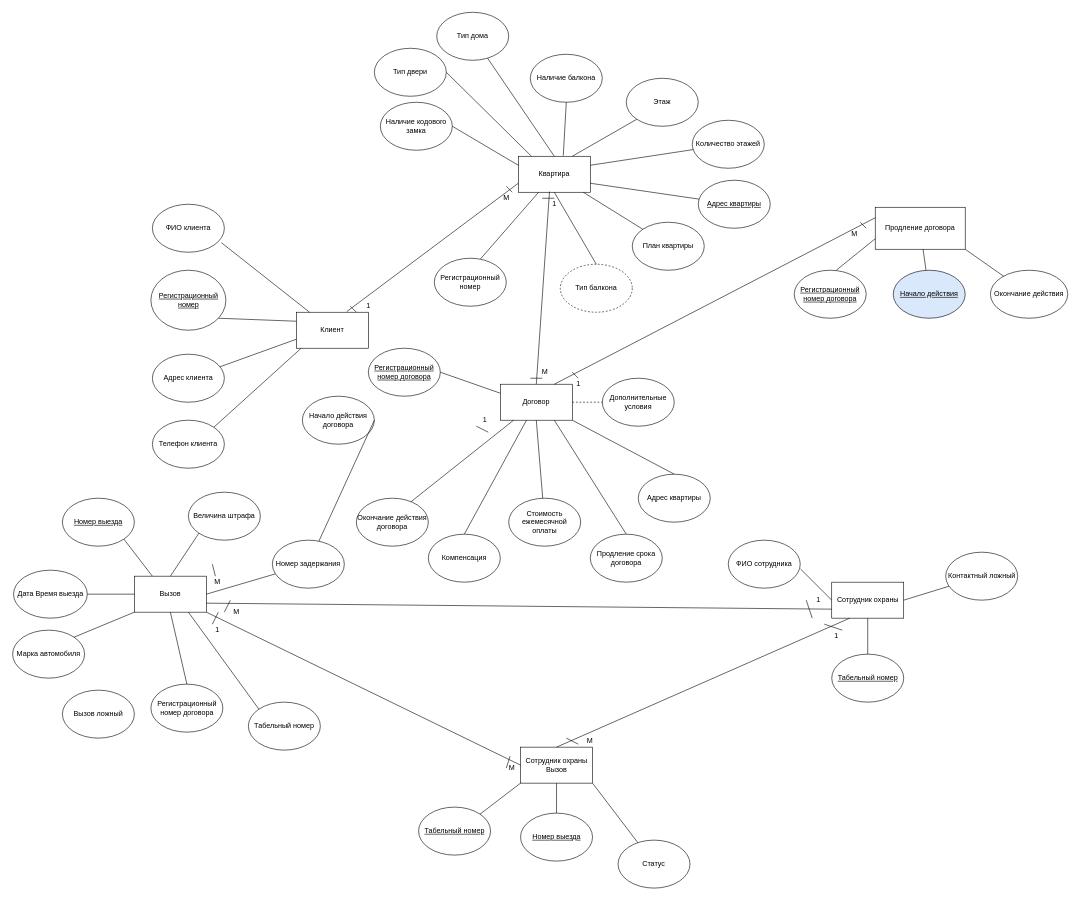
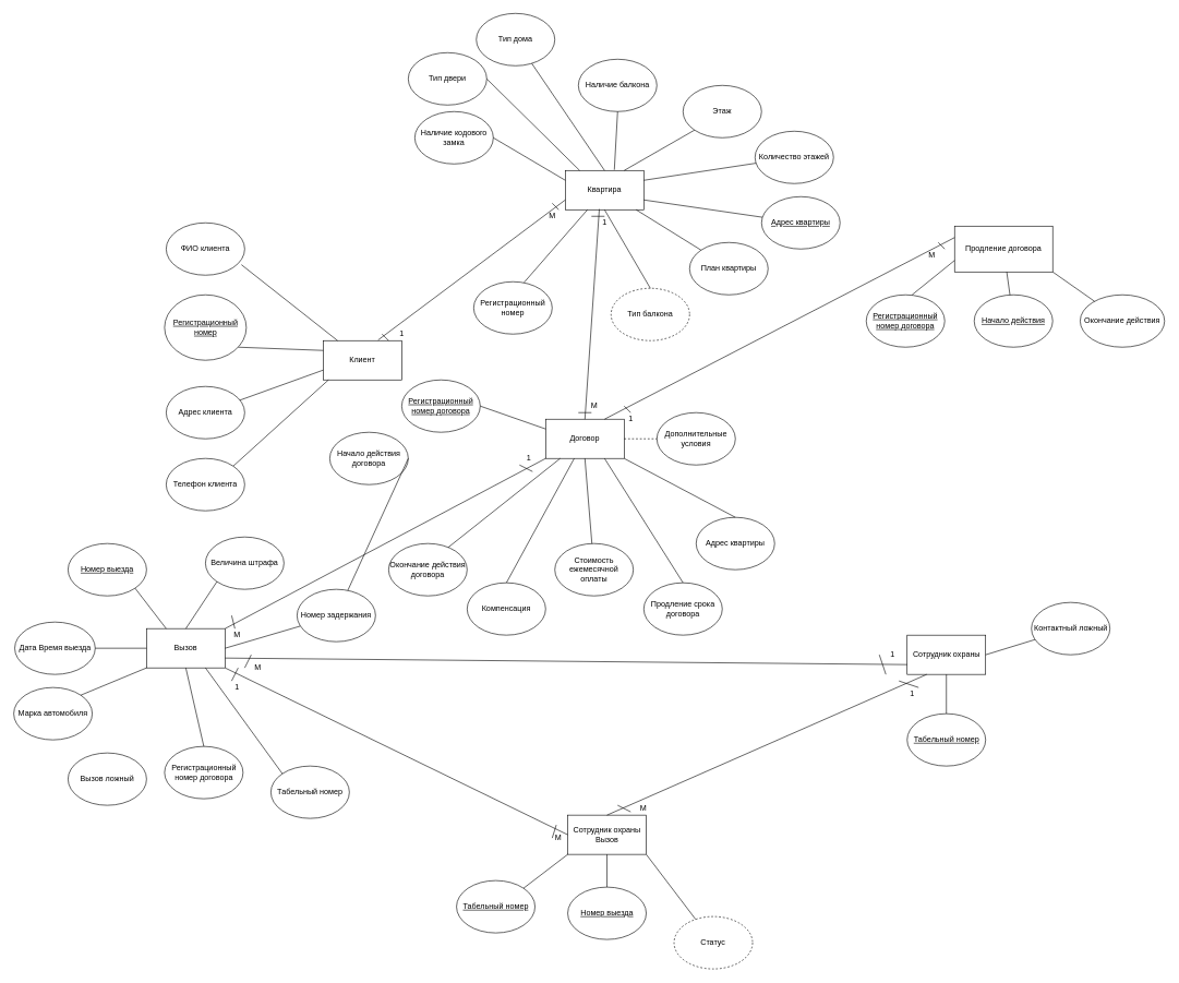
- <mxCell id="36" value="&lt;u&gt;Начало действия&lt;/u&gt;" style="ellipse;whiteSpace=wrap;html=1;fillColor=#dae8fc;" vertex="1" parent="1"><mxGeometry x="1488" y="450" width="120" height="80" as="geometry" /></mxCell>
+ <mxCell id="36" value="&lt;u&gt;Начало действия&lt;/u&gt;" style="ellipse;whiteSpace=wrap;html=1;" vertex="1" parent="1"><mxGeometry x="1488" y="450" width="120" height="80" as="geometry" /></mxCell>
+ <mxCell id="98" value="" style="endArrow=none;html=1;exitX=1;exitY=0;exitDx=0;exitDy=0;entryX=0;entryY=1;entryDx=0;entryDy=0;" edge="1" parent="1" source="5" target="4"><mxGeometry width="50" height="50" relative="1" as="geometry"><mxPoint x="693" y="790" as="sourcePoint" /><mxPoint x="743" y="740" as="targetPoint" /></mxGeometry></mxCell>
- <mxCell id="75" value="ФИО сотрудника" style="ellipse;whiteSpace=wrap;html=1;" vertex="1" parent="1"><mxGeometry x="1213" y="900" width="120" height="80" as="geometry" /></mxCell>
- <mxCell id="78" value="" style="endArrow=none;html=1;entryX=0;entryY=0.5;entryDx=0;entryDy=0;exitX=1.004;exitY=0.6;exitDx=0;exitDy=0;exitPerimeter=0;" edge="1" parent="1" source="75" target="7"><mxGeometry width="50" height="50" relative="1" as="geometry"><mxPoint x="1347.5" y="1020" as="sourcePoint" /><mxPoint x="1375.5" y="945" as="targetPoint" /></mxGeometry></mxCell>
- <mxCell id="82" value="Статус" style="ellipse;whiteSpace=wrap;html=1;" vertex="1" parent="1"><mxGeometry x="1029.25" y="1400" width="120" height="80" as="geometry" /></mxCell>
+ <mxCell id="82" value="Статус" style="ellipse;whiteSpace=wrap;html=1;dashed=1;" vertex="1" parent="1"><mxGeometry x="1029.25" y="1400" width="120" height="80" as="geometry" /></mxCell>
